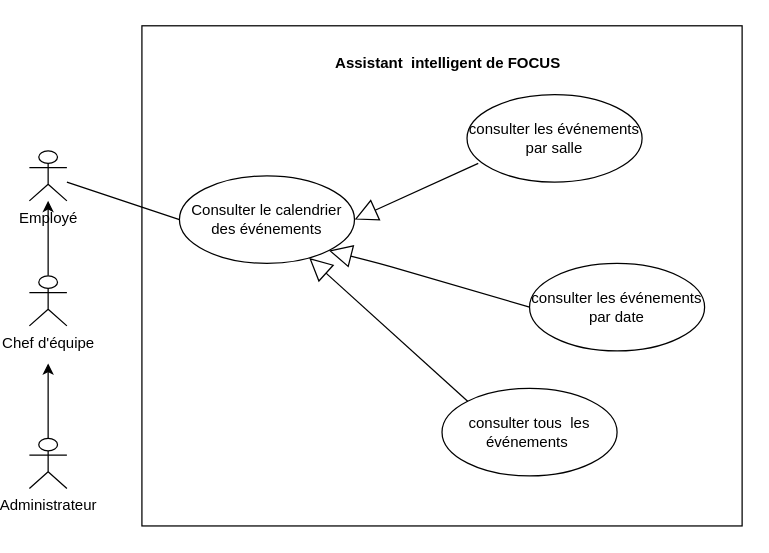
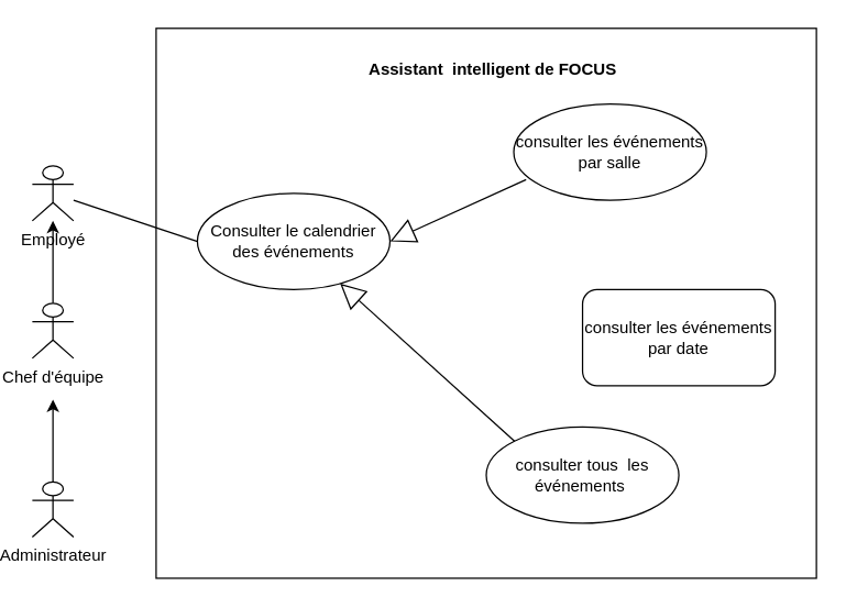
- <mxCell id="13" value="" style="endArrow=block;endSize=16;endFill=0;html=1;exitX=0;exitY=0.5;exitDx=0;exitDy=0;entryX=1;entryY=1;entryDx=0;entryDy=0;" edge="1" parent="1" source="10" target="9"><mxGeometry width="160" relative="1" as="geometry"><mxPoint x="310" y="210" as="sourcePoint" /><mxPoint x="279" y="200" as="targetPoint" /><Array as="points"><mxPoint x="300" y="210" /></Array></mxGeometry></mxCell>
- <mxCell id="10" value="consulter les événements par date" style="ellipse;whiteSpace=wrap;html=1;" vertex="1" parent="1"><mxGeometry x="420" y="210" width="140" height="70" as="geometry" /></mxCell>
+ <mxCell id="10" value="consulter les événements par date" style="whiteSpace=wrap;html=1;rounded=1;" vertex="1" parent="1"><mxGeometry x="420" y="210" width="140" height="70" as="geometry" /></mxCell>
